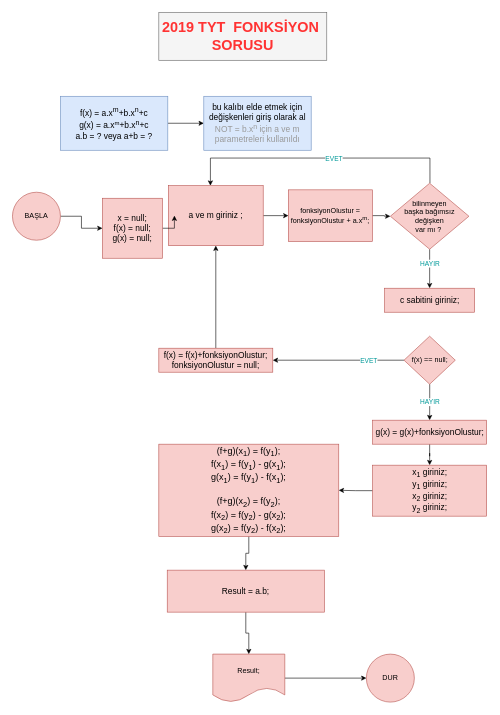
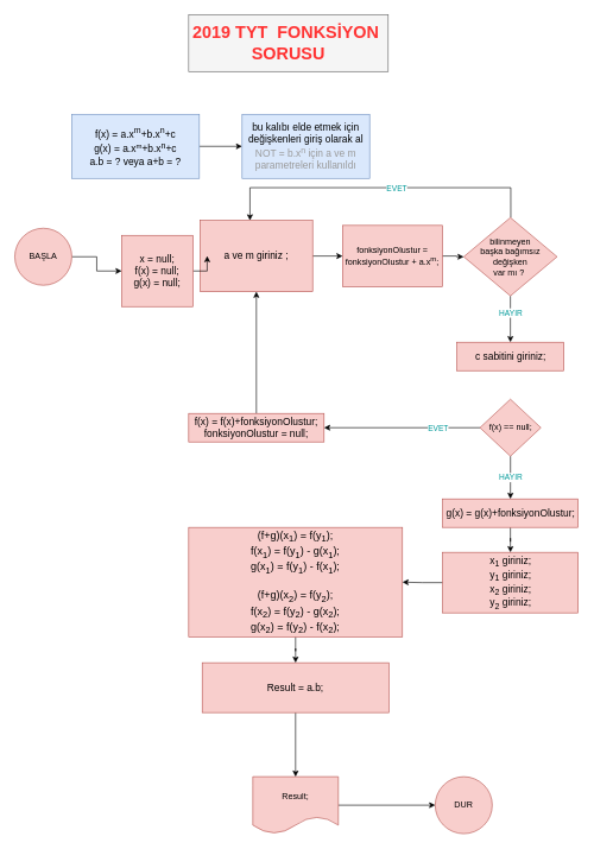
- <mxCell id="17" value="&lt;span style=&quot;font-size: 14px&quot;&gt;Result = a.b;&lt;br&gt;&lt;/span&gt;" style="rounded=0;whiteSpace=wrap;html=1;labelBorderColor=none;fillColor=#f8cecc;strokeColor=#b85450;" vertex="1" parent="1"><mxGeometry x="278" y="950" width="262" height="70" as="geometry" /></mxCell>
+ <mxCell id="17" value="&lt;span style=&quot;font-size: 14px&quot;&gt;Result = a.b;&lt;br&gt;&lt;/span&gt;" style="rounded=0;whiteSpace=wrap;html=1;labelBorderColor=none;fillColor=#f8cecc;strokeColor=#b85450;" vertex="1" parent="1"><mxGeometry x="283" y="930" width="262" height="70" as="geometry" /></mxCell>
